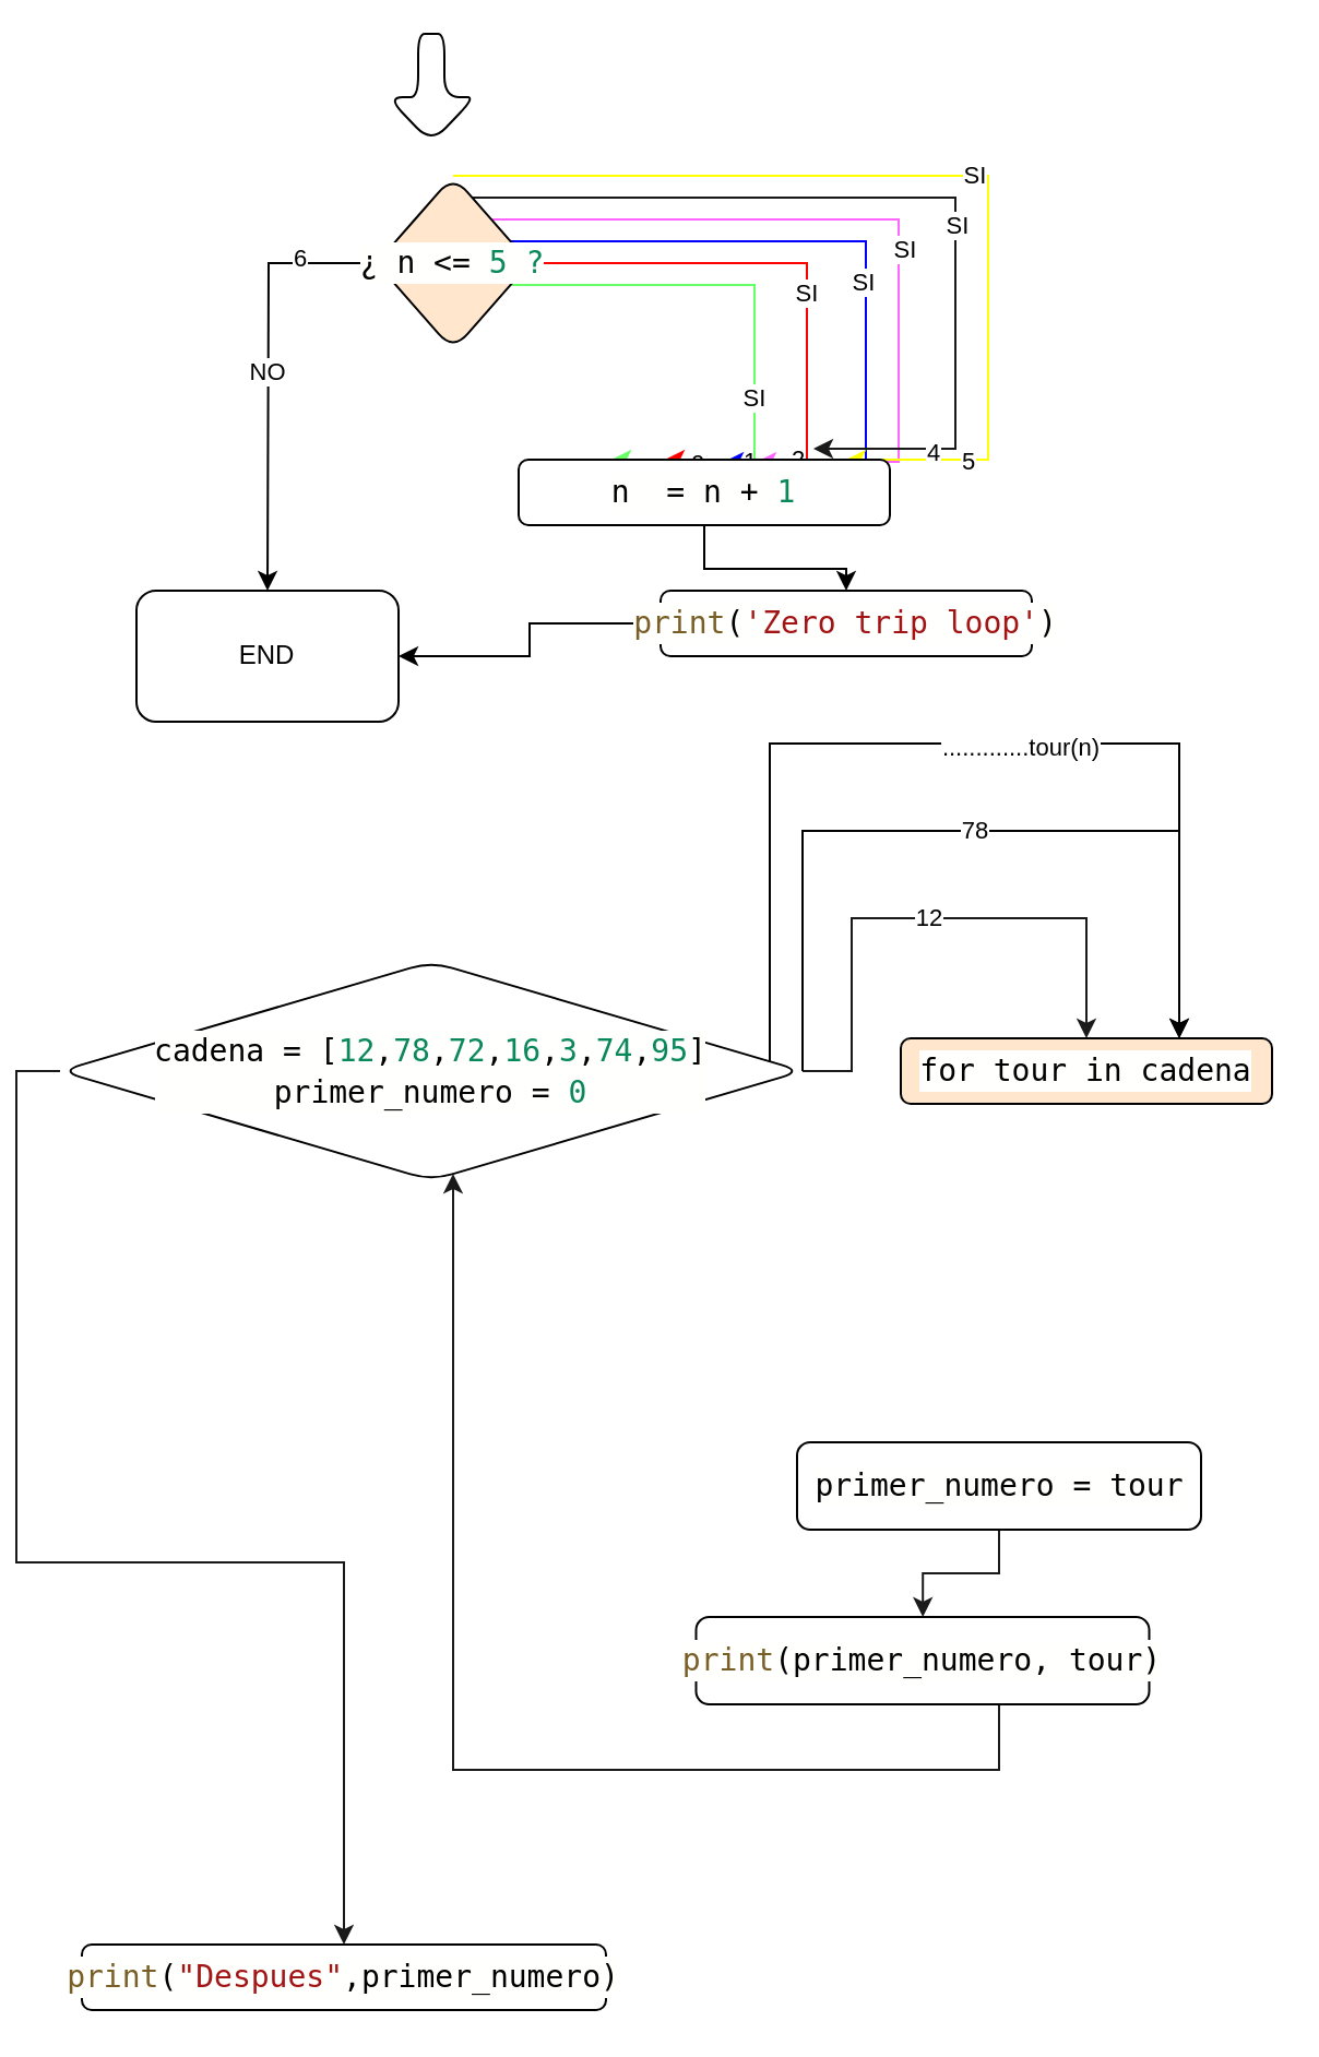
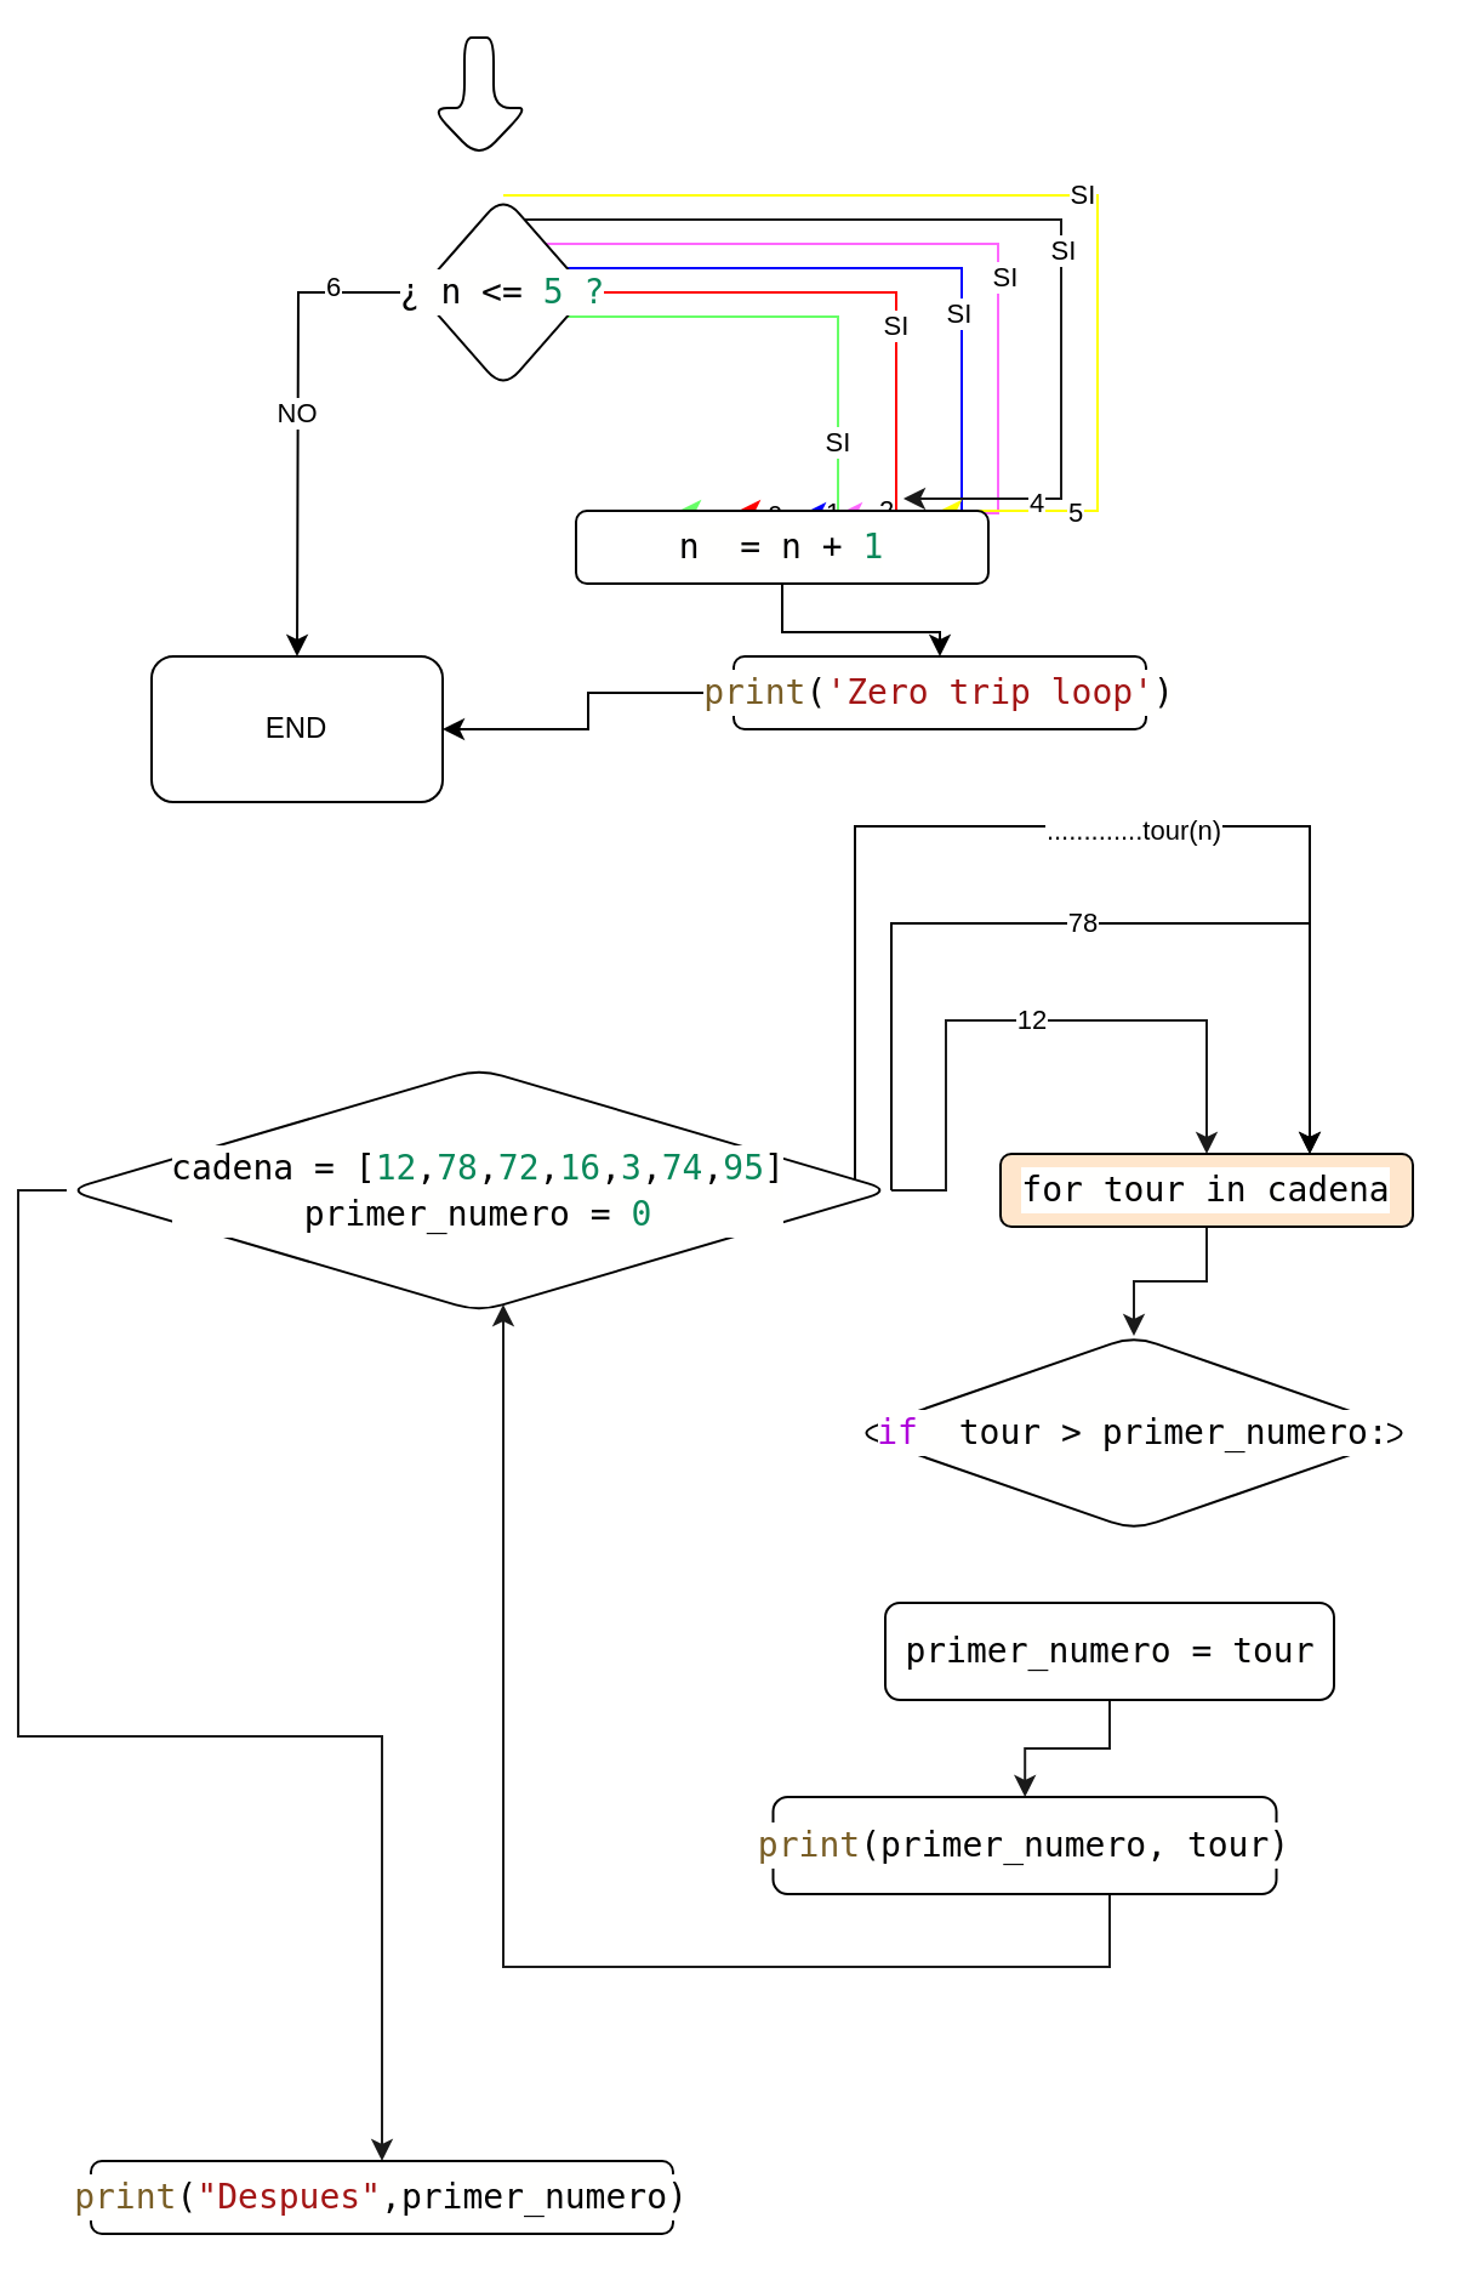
- <mxCell id="21" value="&lt;div style=&quot;background-color: rgb(255 , 255 , 254) ; font-family: monospace , &amp;#34;consolas&amp;#34; , &amp;#34;courier new&amp;#34; , monospace ; font-size: 14px ; line-height: 19px&quot;&gt;¿&amp;nbsp;&lt;span style=&quot;font-family: monospace , &amp;#34;consolas&amp;#34; , &amp;#34;courier new&amp;#34; , monospace&quot;&gt;n&amp;nbsp;&amp;lt;=&amp;nbsp;&lt;/span&gt;&lt;span style=&quot;font-family: monospace , &amp;#34;consolas&amp;#34; , &amp;#34;courier new&amp;#34; , monospace ; color: rgb(9 , 136 , 90)&quot;&gt;5&lt;/span&gt;&lt;span style=&quot;color: rgb(9 , 136 , 90)&quot;&gt;&amp;nbsp;?&lt;/span&gt;&lt;/div&gt;" style="rhombus;whiteSpace=wrap;html=1;rounded=1;fillColor=#ffe6cc;" parent="1" vertex="1"><mxGeometry x="165" y="80" width="70" height="80" as="geometry" /></mxCell>
+ <mxCell id="21" value="&lt;div style=&quot;background-color: rgb(255 , 255 , 254) ; font-family: monospace , &amp;#34;consolas&amp;#34; , &amp;#34;courier new&amp;#34; , monospace ; font-size: 14px ; line-height: 19px&quot;&gt;¿&amp;nbsp;&lt;span style=&quot;font-family: monospace , &amp;#34;consolas&amp;#34; , &amp;#34;courier new&amp;#34; , monospace&quot;&gt;n&amp;nbsp;&amp;lt;=&amp;nbsp;&lt;/span&gt;&lt;span style=&quot;font-family: monospace , &amp;#34;consolas&amp;#34; , &amp;#34;courier new&amp;#34; , monospace ; color: rgb(9 , 136 , 90)&quot;&gt;5&lt;/span&gt;&lt;span style=&quot;color: rgb(9 , 136 , 90)&quot;&gt;&amp;nbsp;?&lt;/span&gt;&lt;/div&gt;" style="rhombus;whiteSpace=wrap;html=1;rounded=1;" parent="1" vertex="1"><mxGeometry x="165" y="80" width="70" height="80" as="geometry" /></mxCell>
+ <mxCell id="34" value="" style="edgeStyle=orthogonalEdgeStyle;rounded=0;sketch=0;orthogonalLoop=1;jettySize=auto;html=1;strokeColor=#1A1A1A;" parent="1" source="35" target="37" edge="1"><mxGeometry relative="1" as="geometry" /></mxCell>
+ <mxCell id="37" value="&lt;div style=&quot;background-color: rgb(255 , 255 , 254) ; font-family: monospace , &amp;#34;consolas&amp;#34; , &amp;#34;courier new&amp;#34; , monospace ; font-size: 14px ; line-height: 19px&quot;&gt;&lt;span style=&quot;color: #af00db&quot;&gt;if&lt;/span&gt;&amp;nbsp;&amp;nbsp;tour&amp;nbsp;&amp;gt;&amp;nbsp;primer_numero:&lt;/div&gt;" style="rhombus;whiteSpace=wrap;html=1;rounded=1;" parent="1" vertex="1"><mxGeometry x="345" y="550" width="230" height="80" as="geometry" /></mxCell>
